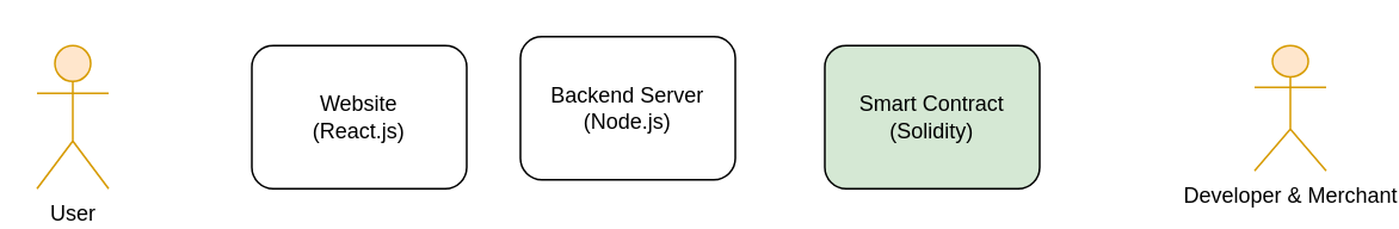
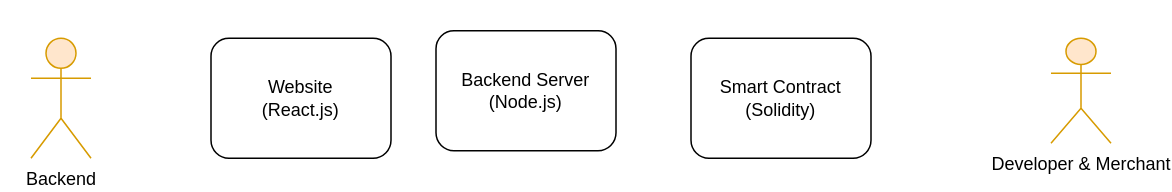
- <mxCell id="5" value="Smart Contract&lt;br&gt;(Solidity)" style="rounded=1;whiteSpace=wrap;html=1;fillColor=#d5e8d4;" vertex="1" parent="1"><mxGeometry x="460" y="25" width="120" height="80" as="geometry" /></mxCell>
+ <mxCell id="5" value="Smart Contract&lt;br&gt;(Solidity)" style="rounded=1;whiteSpace=wrap;html=1;" vertex="1" parent="1"><mxGeometry x="460" y="25" width="120" height="80" as="geometry" /></mxCell>
- <mxCell id="3" value="User" style="shape=umlActor;verticalLabelPosition=bottom;verticalAlign=top;html=1;outlineConnect=0;fillColor=#ffe6cc;strokeColor=#d79b00;" vertex="1" parent="1"><mxGeometry x="20" y="25" width="40" height="80" as="geometry" /></mxCell>
+ <mxCell id="3" value="Backend" style="shape=umlActor;verticalLabelPosition=bottom;verticalAlign=top;html=1;outlineConnect=0;fillColor=#ffe6cc;strokeColor=#d79b00;" vertex="1" parent="1"><mxGeometry x="20" y="25" width="40" height="80" as="geometry" /></mxCell>
